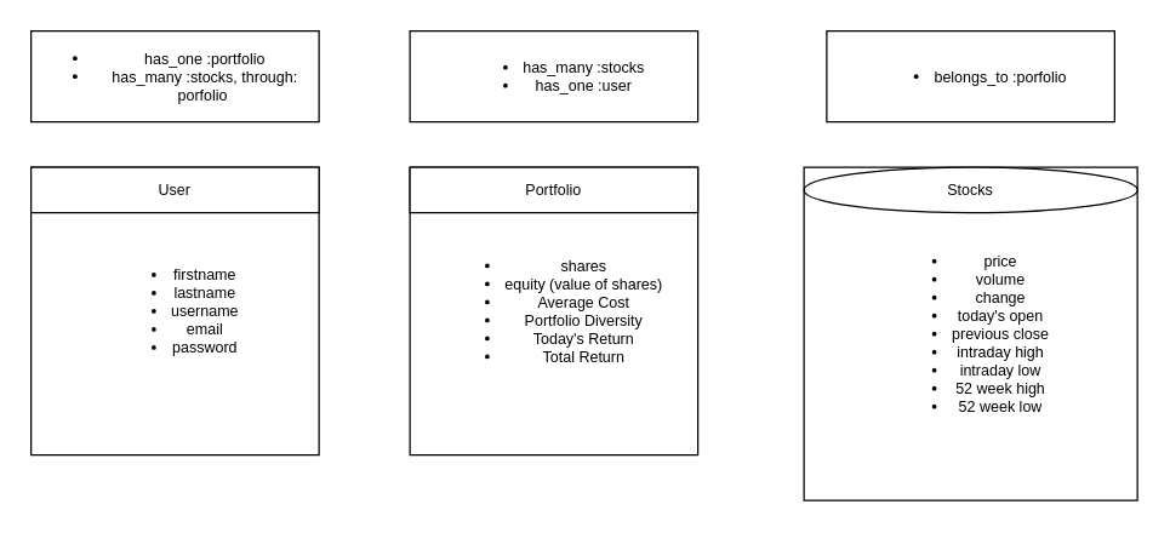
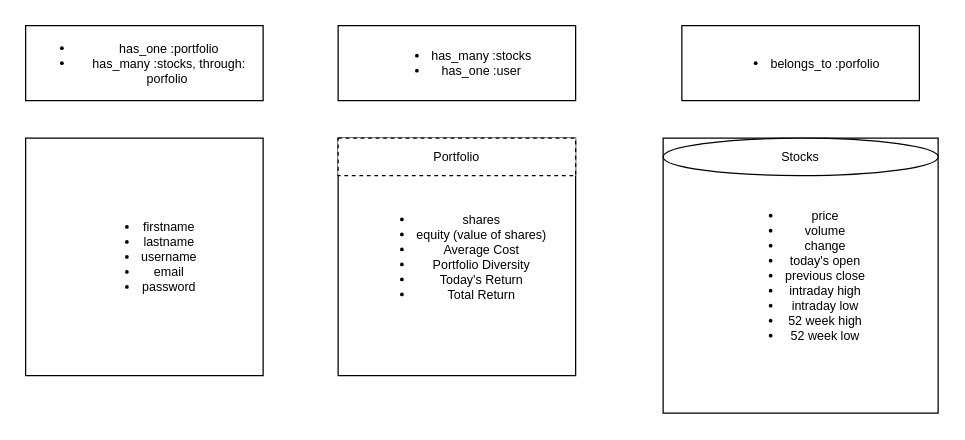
- <mxCell id="3" value="User" style="rounded=0;whiteSpace=wrap;html=1;fontSize=10;" vertex="1" parent="1"><mxGeometry x="20" y="110" width="190" height="30" as="geometry" /></mxCell>
- <mxCell id="6" value="Portfolio" style="rounded=0;whiteSpace=wrap;html=1;fontSize=10;" vertex="1" parent="1"><mxGeometry x="270" y="110" width="190" height="30" as="geometry" /></mxCell>
+ <mxCell id="6" value="Portfolio" style="rounded=0;whiteSpace=wrap;html=1;fontSize=10;dashed=1;" vertex="1" parent="1"><mxGeometry x="270" y="110" width="190" height="30" as="geometry" /></mxCell>
